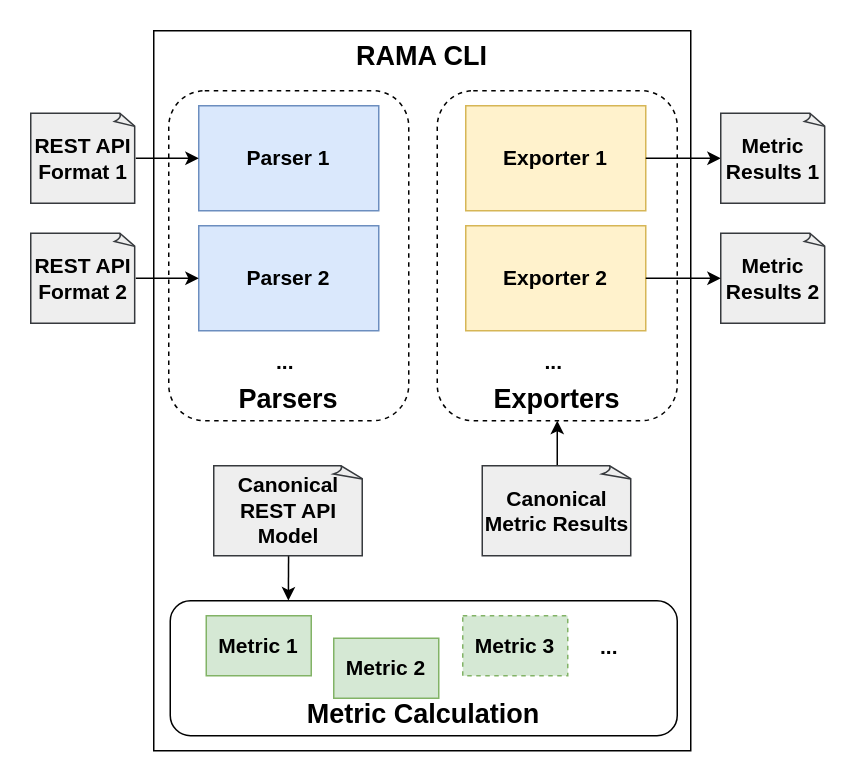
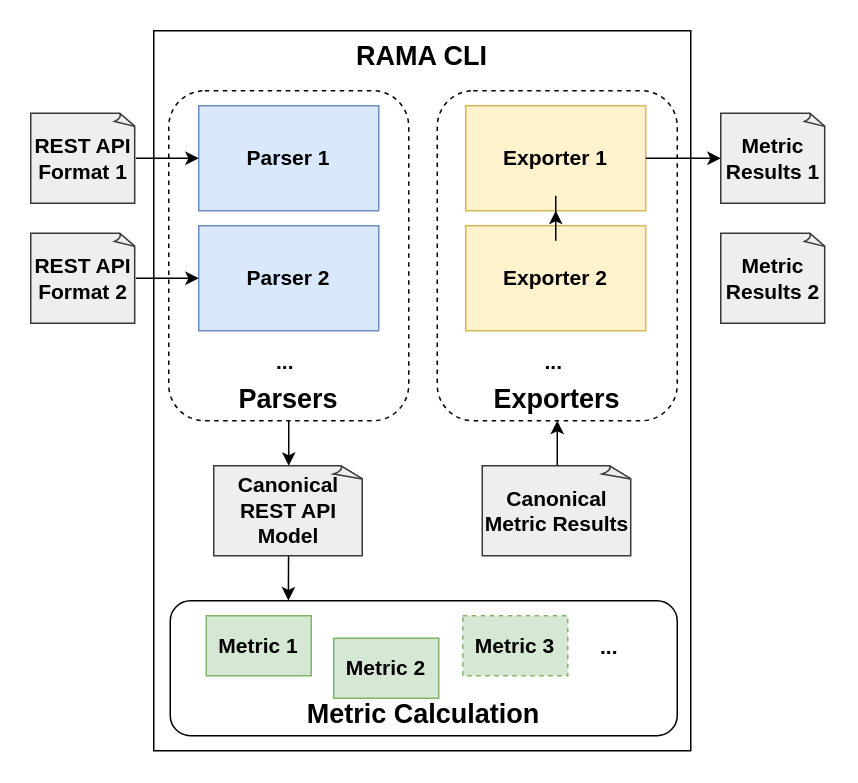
- <mxCell id="21" value="" style="edgeStyle=orthogonalEdgeStyle;rounded=0;orthogonalLoop=1;jettySize=auto;html=1;fontSize=14;fontStyle=1" parent="1" source="13" target="20" edge="1"><mxGeometry relative="1" as="geometry"><mxPoint x="441" y="125" as="sourcePoint" /><mxPoint x="491" y="125" as="targetPoint" /></mxGeometry></mxCell>
+ <mxCell id="21" value="" style="edgeStyle=orthogonalEdgeStyle;rounded=0;orthogonalLoop=1;jettySize=auto;html=1;fontSize=14;fontStyle=1;" parent="1" source="13" target="12" edge="1"><mxGeometry relative="1" as="geometry"><mxPoint x="441" y="125" as="sourcePoint" /><mxPoint x="491" y="125" as="targetPoint" /></mxGeometry></mxCell>
+ <mxCell id="3" value="" style="rounded=0;orthogonalLoop=1;jettySize=auto;html=1;fontSize=14;fontStyle=1" parent="1" source="4" target="24" edge="1"><mxGeometry relative="1" as="geometry"><mxPoint x="326" y="235" as="targetPoint" /></mxGeometry></mxCell>
